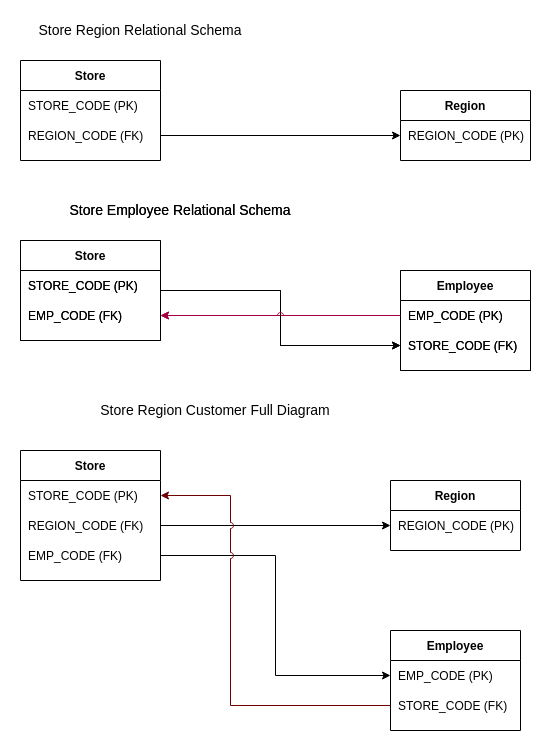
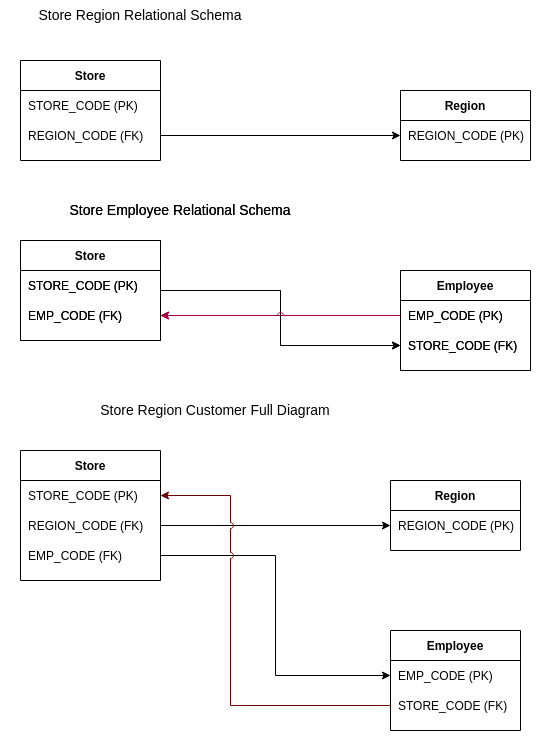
- <mxCell id="11" value="Store Region Relational Schema" style="text;html=1;strokeColor=none;fillColor=none;align=center;verticalAlign=middle;whiteSpace=wrap;rounded=0;fontSize=14;" vertex="1" parent="1"><mxGeometry x="30" y="20" width="220" height="20" as="geometry" /></mxCell>
+ <mxCell id="11" value="Store Region Relational Schema" style="text;html=1;strokeColor=none;fillColor=none;align=center;verticalAlign=middle;whiteSpace=wrap;rounded=0;fontSize=14;" vertex="1" parent="1"><mxGeometry x="30" y="5" width="220" height="20" as="geometry" /></mxCell>
